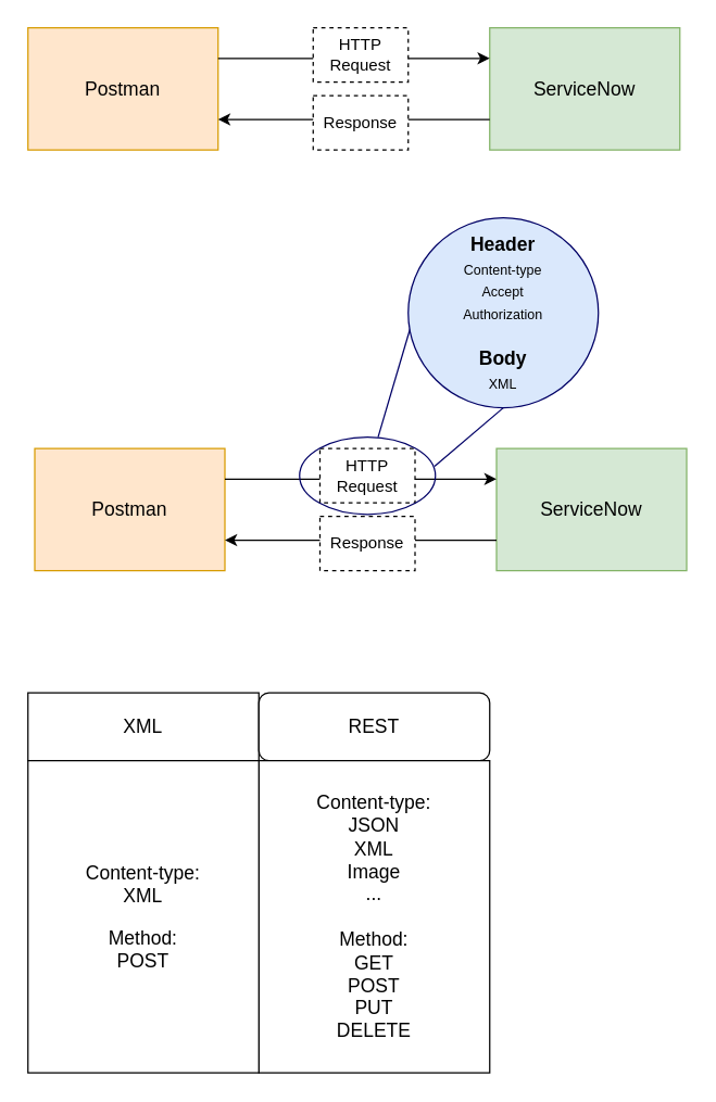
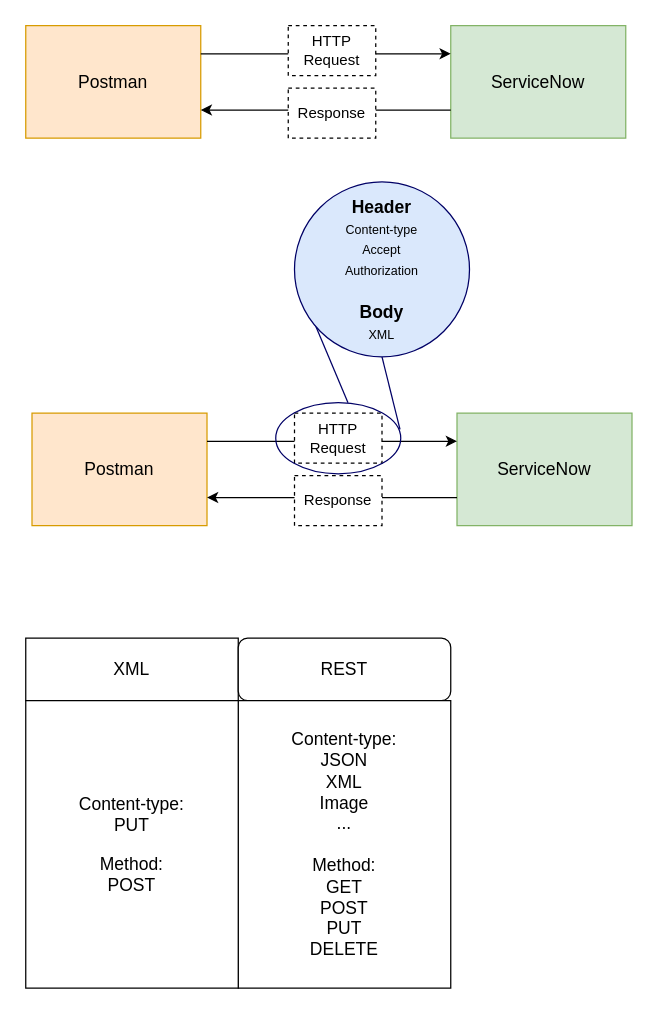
- <mxCell id="16" value="&lt;b&gt;Header&lt;/b&gt;&lt;br&gt;&lt;font style=&quot;font-size: 10px;&quot;&gt;Content-type&lt;br&gt;Accept&lt;br&gt;Authorization&lt;br&gt;&lt;br&gt;&lt;b style=&quot;font-size: 14px;&quot;&gt;Body&lt;br&gt;&lt;/b&gt;XML&lt;br&gt;&lt;/font&gt;" style="ellipse;whiteSpace=wrap;html=1;aspect=fixed;fontSize=14;fillColor=#dae8fc;strokeColor=#000066;" parent="1" vertex="1"><mxGeometry x="300" y="160" width="140" height="140" as="geometry" /></mxCell>
+ <mxCell id="16" value="&lt;b&gt;Header&lt;/b&gt;&lt;br&gt;&lt;font style=&quot;font-size: 10px;&quot;&gt;Content-type&lt;br&gt;Accept&lt;br&gt;Authorization&lt;br&gt;&lt;br&gt;&lt;b style=&quot;font-size: 14px;&quot;&gt;Body&lt;br&gt;&lt;/b&gt;XML&lt;br&gt;&lt;/font&gt;" style="ellipse;whiteSpace=wrap;html=1;aspect=fixed;fontSize=14;fillColor=#dae8fc;strokeColor=#000066;" parent="1" vertex="1"><mxGeometry x="235" y="145" width="140" height="140" as="geometry" /></mxCell>
- <mxCell id="21" value="&lt;span style=&quot;font-size: 14px;&quot;&gt;Content-type:&lt;/span&gt;&lt;br style=&quot;font-size: 14px;&quot;&gt;&lt;span style=&quot;font-size: 14px;&quot;&gt;XML&lt;/span&gt;&lt;br style=&quot;font-size: 14px;&quot;&gt;&lt;br style=&quot;font-size: 14px;&quot;&gt;&lt;span style=&quot;font-size: 14px;&quot;&gt;Method:&lt;/span&gt;&lt;br style=&quot;font-size: 14px;&quot;&gt;&lt;span style=&quot;font-size: 14px;&quot;&gt;POST&lt;/span&gt;" style="rounded=0;whiteSpace=wrap;html=1;" parent="1" vertex="1"><mxGeometry x="20" y="560" width="170" height="230" as="geometry" /></mxCell>
+ <mxCell id="21" value="&lt;span style=&quot;font-size: 14px;&quot;&gt;Content-type:&lt;/span&gt;&lt;br style=&quot;font-size: 14px;&quot;&gt;&lt;span style=&quot;font-size: 14px;&quot;&gt;PUT&lt;/span&gt;&lt;br style=&quot;font-size: 14px;&quot;&gt;&lt;br style=&quot;font-size: 14px;&quot;&gt;&lt;span style=&quot;font-size: 14px;&quot;&gt;Method:&lt;/span&gt;&lt;br style=&quot;font-size: 14px;&quot;&gt;&lt;span style=&quot;font-size: 14px;&quot;&gt;POST&lt;/span&gt;" style="rounded=0;whiteSpace=wrap;html=1;" parent="1" vertex="1"><mxGeometry x="20" y="560" width="170" height="230" as="geometry" /></mxCell>
